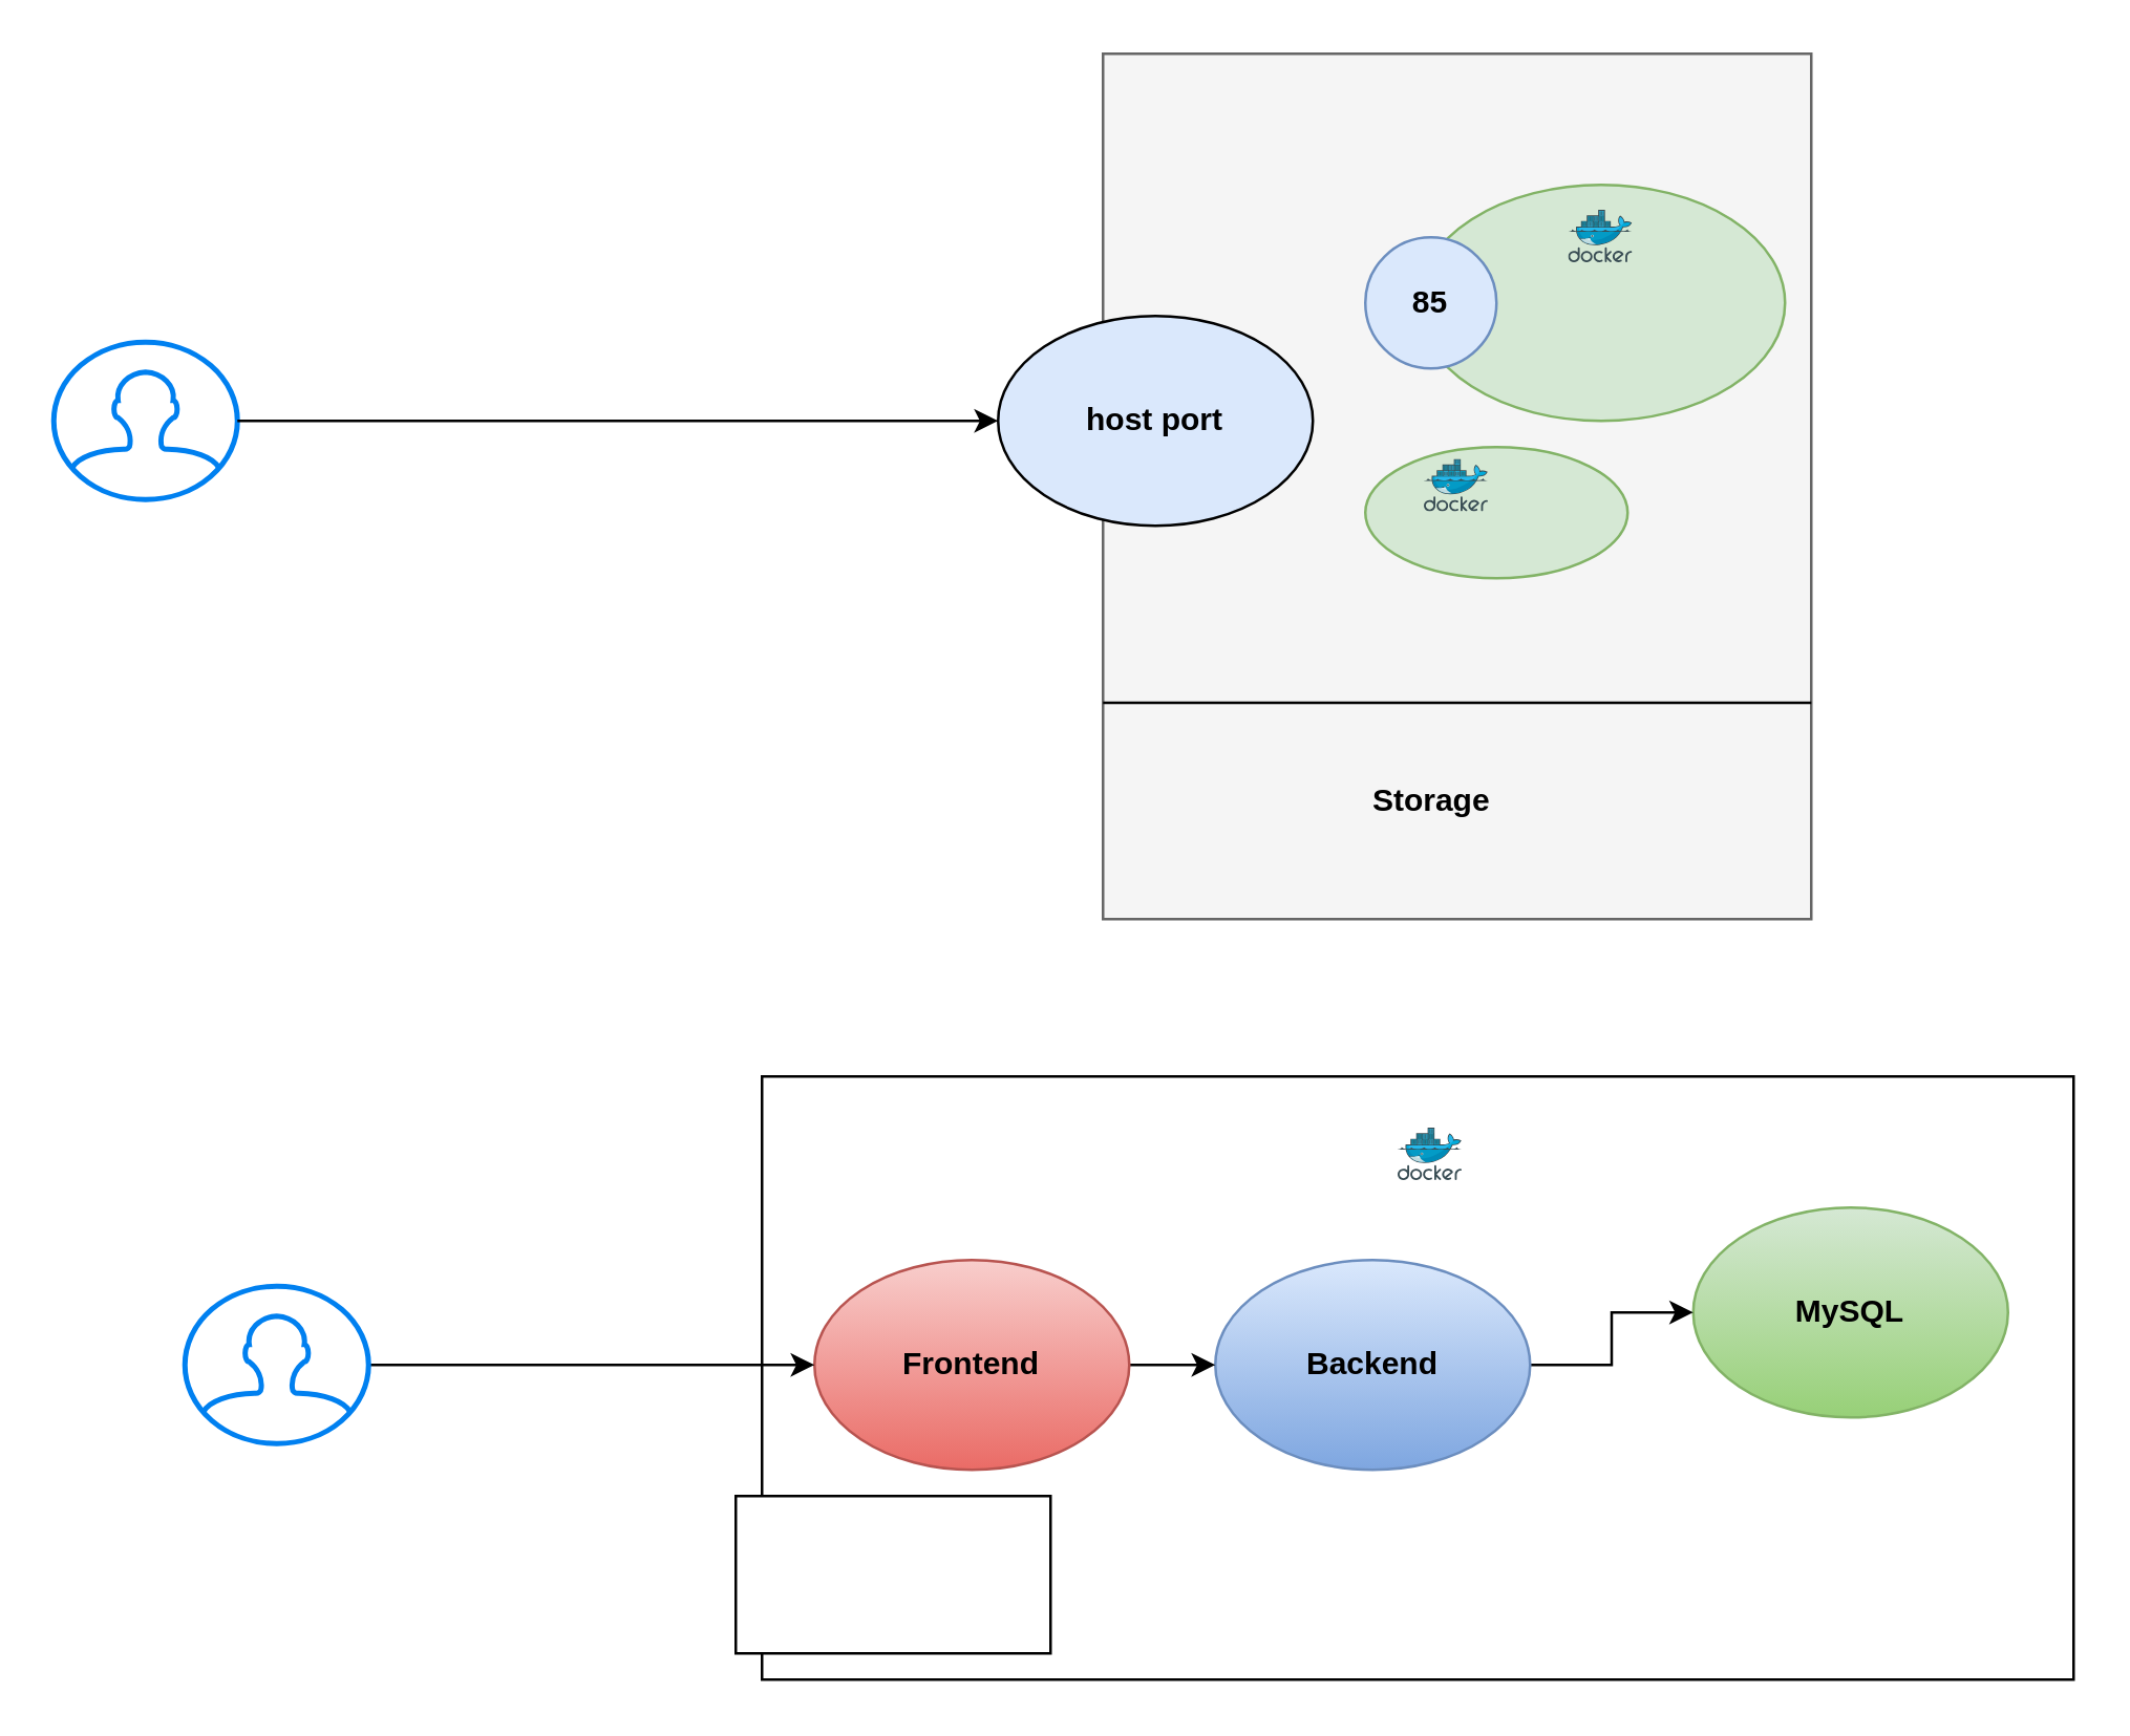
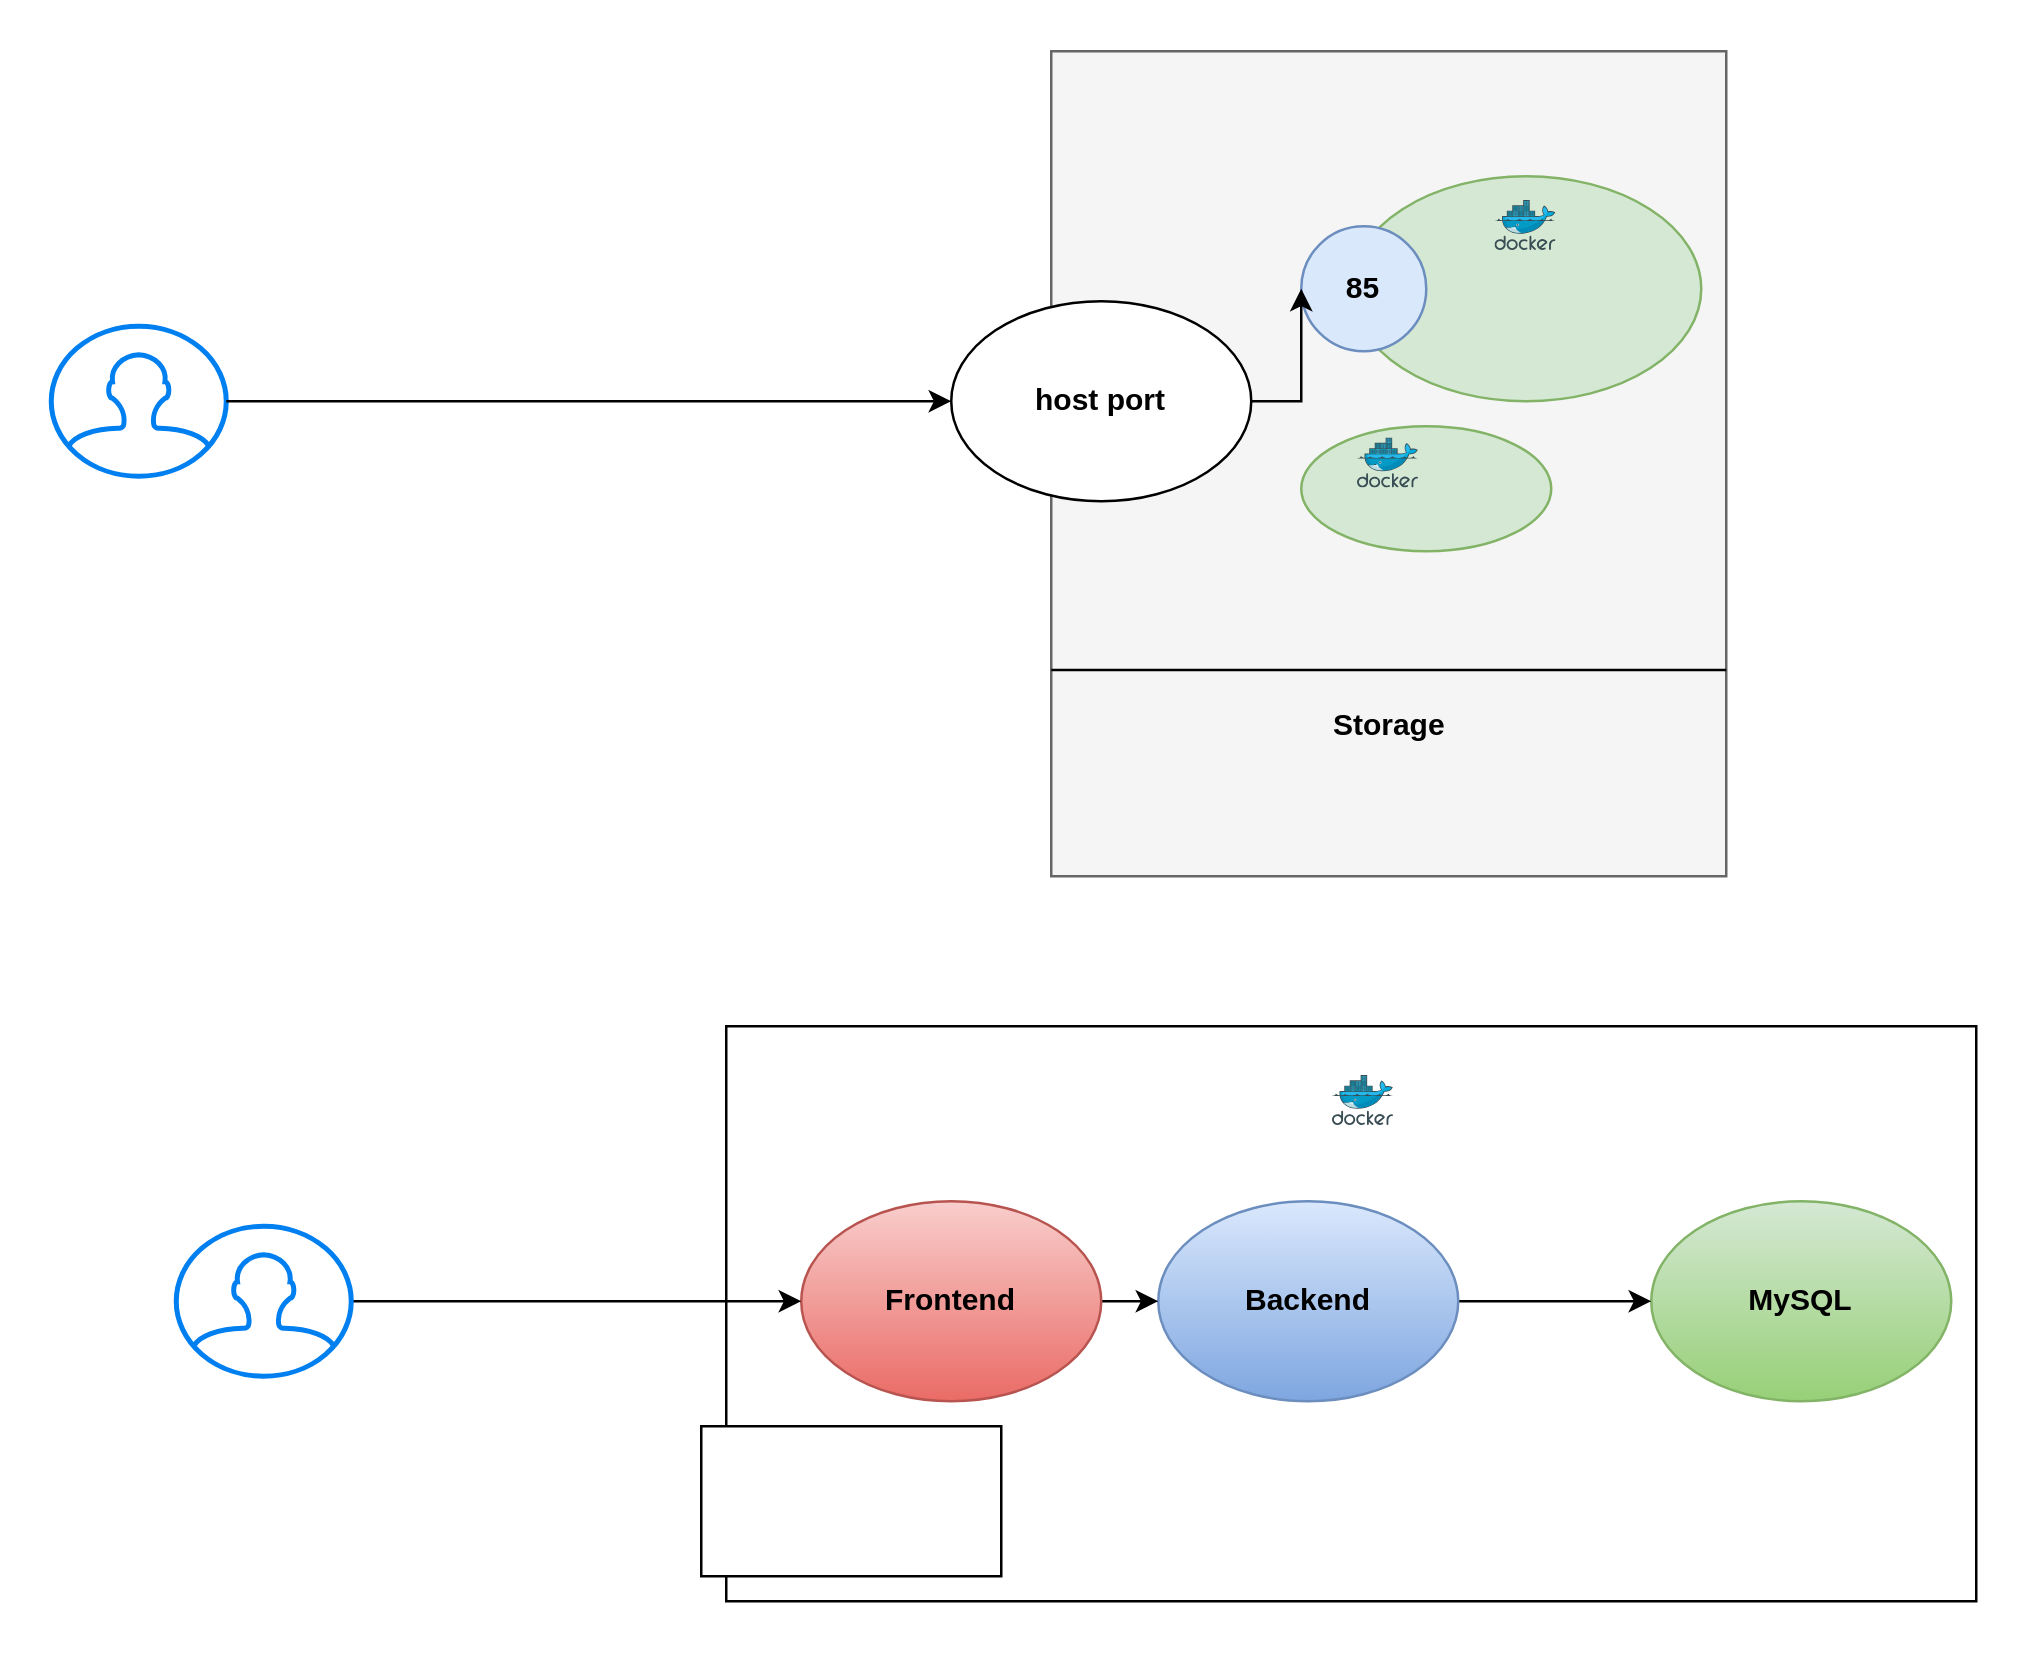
+ <mxCell id="8" style="edgeStyle=orthogonalEdgeStyle;rounded=0;orthogonalLoop=1;jettySize=auto;html=1;" parent="1" source="9" target="7" edge="1"><mxGeometry relative="1" as="geometry" /></mxCell>
- <mxCell id="9" value="&lt;b&gt;host port&lt;/b&gt;" style="ellipse;whiteSpace=wrap;html=1;fillColor=#dae8fc;" parent="1" vertex="1"><mxGeometry x="380" y="120" width="120" height="80" as="geometry" /></mxCell>
+ <mxCell id="9" value="&lt;b&gt;host port&lt;/b&gt;" style="ellipse;whiteSpace=wrap;html=1;" parent="1" vertex="1"><mxGeometry x="380" y="120" width="120" height="80" as="geometry" /></mxCell>
- <mxCell id="11" value="&lt;b&gt;Storage&lt;/b&gt;" style="text;html=1;align=center;verticalAlign=middle;resizable=0;points=[];autosize=1;strokeColor=none;fillColor=none;" parent="1" vertex="1"><mxGeometry x="510" y="290" width="70" height="30" as="geometry" /></mxCell>
+ <mxCell id="11" value="&lt;b&gt;Storage&lt;/b&gt;" style="text;html=1;align=center;verticalAlign=middle;resizable=0;points=[];autosize=1;strokeColor=none;fillColor=none;" parent="1" vertex="1"><mxGeometry x="520" y="275" width="70" height="30" as="geometry" /></mxCell>
- <mxCell id="15" value="&lt;b&gt;MySQL&lt;/b&gt;" style="ellipse;whiteSpace=wrap;html=1;fillColor=#d5e8d4;gradientColor=#97d077;strokeColor=#82b366;" parent="1" vertex="1"><mxGeometry x="645" y="460" width="120" height="80" as="geometry" /></mxCell>
+ <mxCell id="15" value="&lt;b&gt;MySQL&lt;/b&gt;" style="ellipse;whiteSpace=wrap;html=1;fillColor=#d5e8d4;gradientColor=#97d077;strokeColor=#82b366;" parent="1" vertex="1"><mxGeometry x="660" y="480" width="120" height="80" as="geometry" /></mxCell>
- <mxCell id="19" value="&lt;b&gt;Frontend&lt;/b&gt;" style="ellipse;whiteSpace=wrap;html=1;fillColor=#f8cecc;gradientColor=#ea6b66;strokeColor=#b85450;" parent="1" vertex="1"><mxGeometry x="310" y="480" width="120" height="80" as="geometry" /></mxCell>
+ <mxCell id="19" value="&lt;b&gt;Frontend&lt;/b&gt;" style="ellipse;whiteSpace=wrap;html=1;fillColor=#f8cecc;gradientColor=#ea6b66;strokeColor=#b85450;" parent="1" vertex="1"><mxGeometry x="320" y="480" width="120" height="80" as="geometry" /></mxCell>
